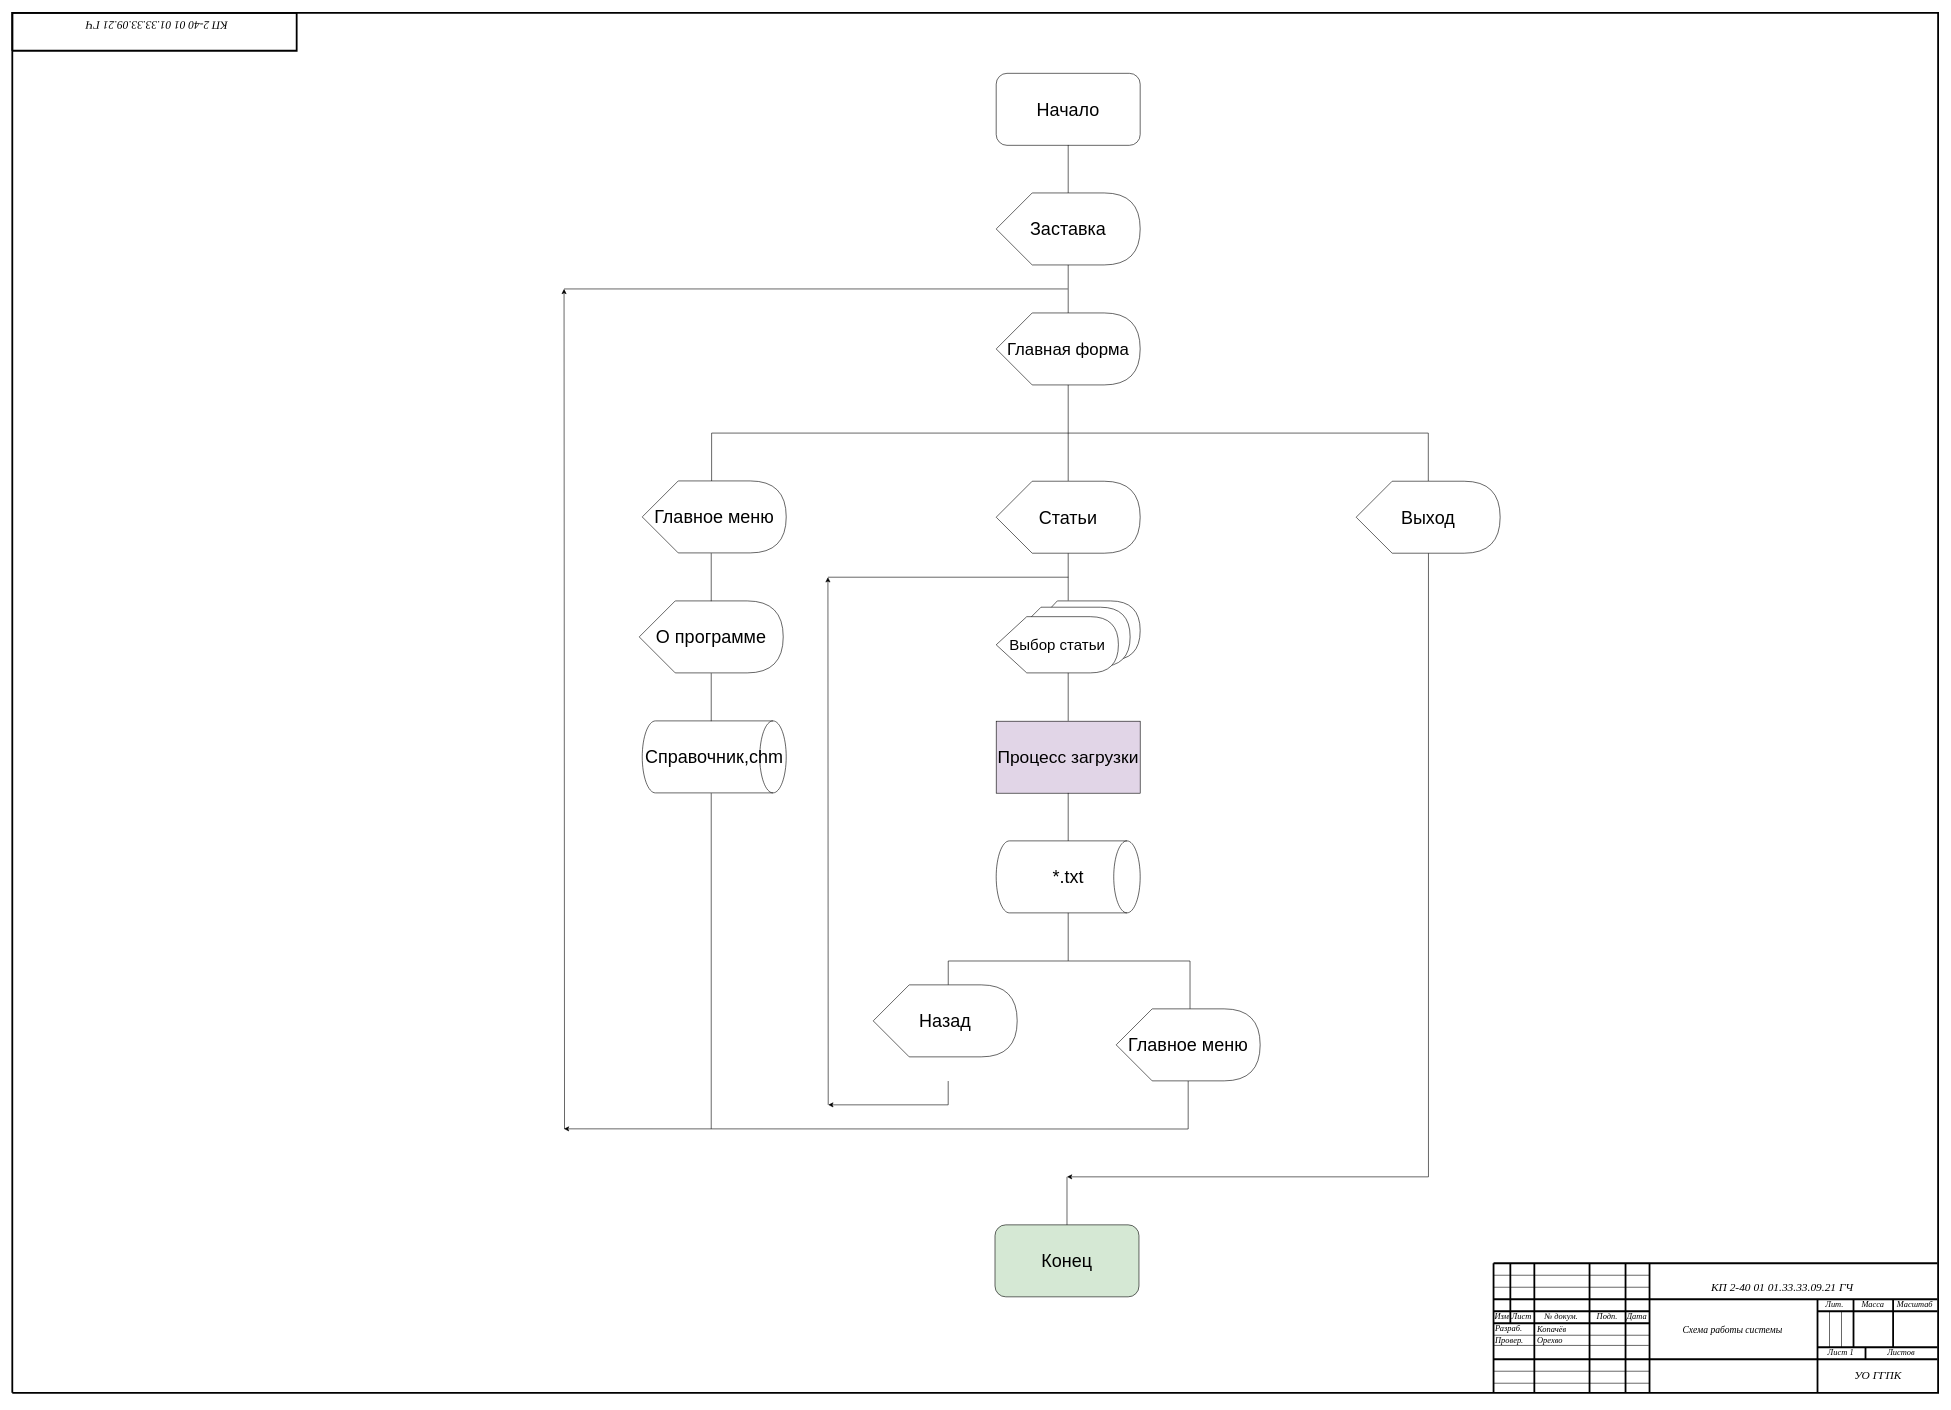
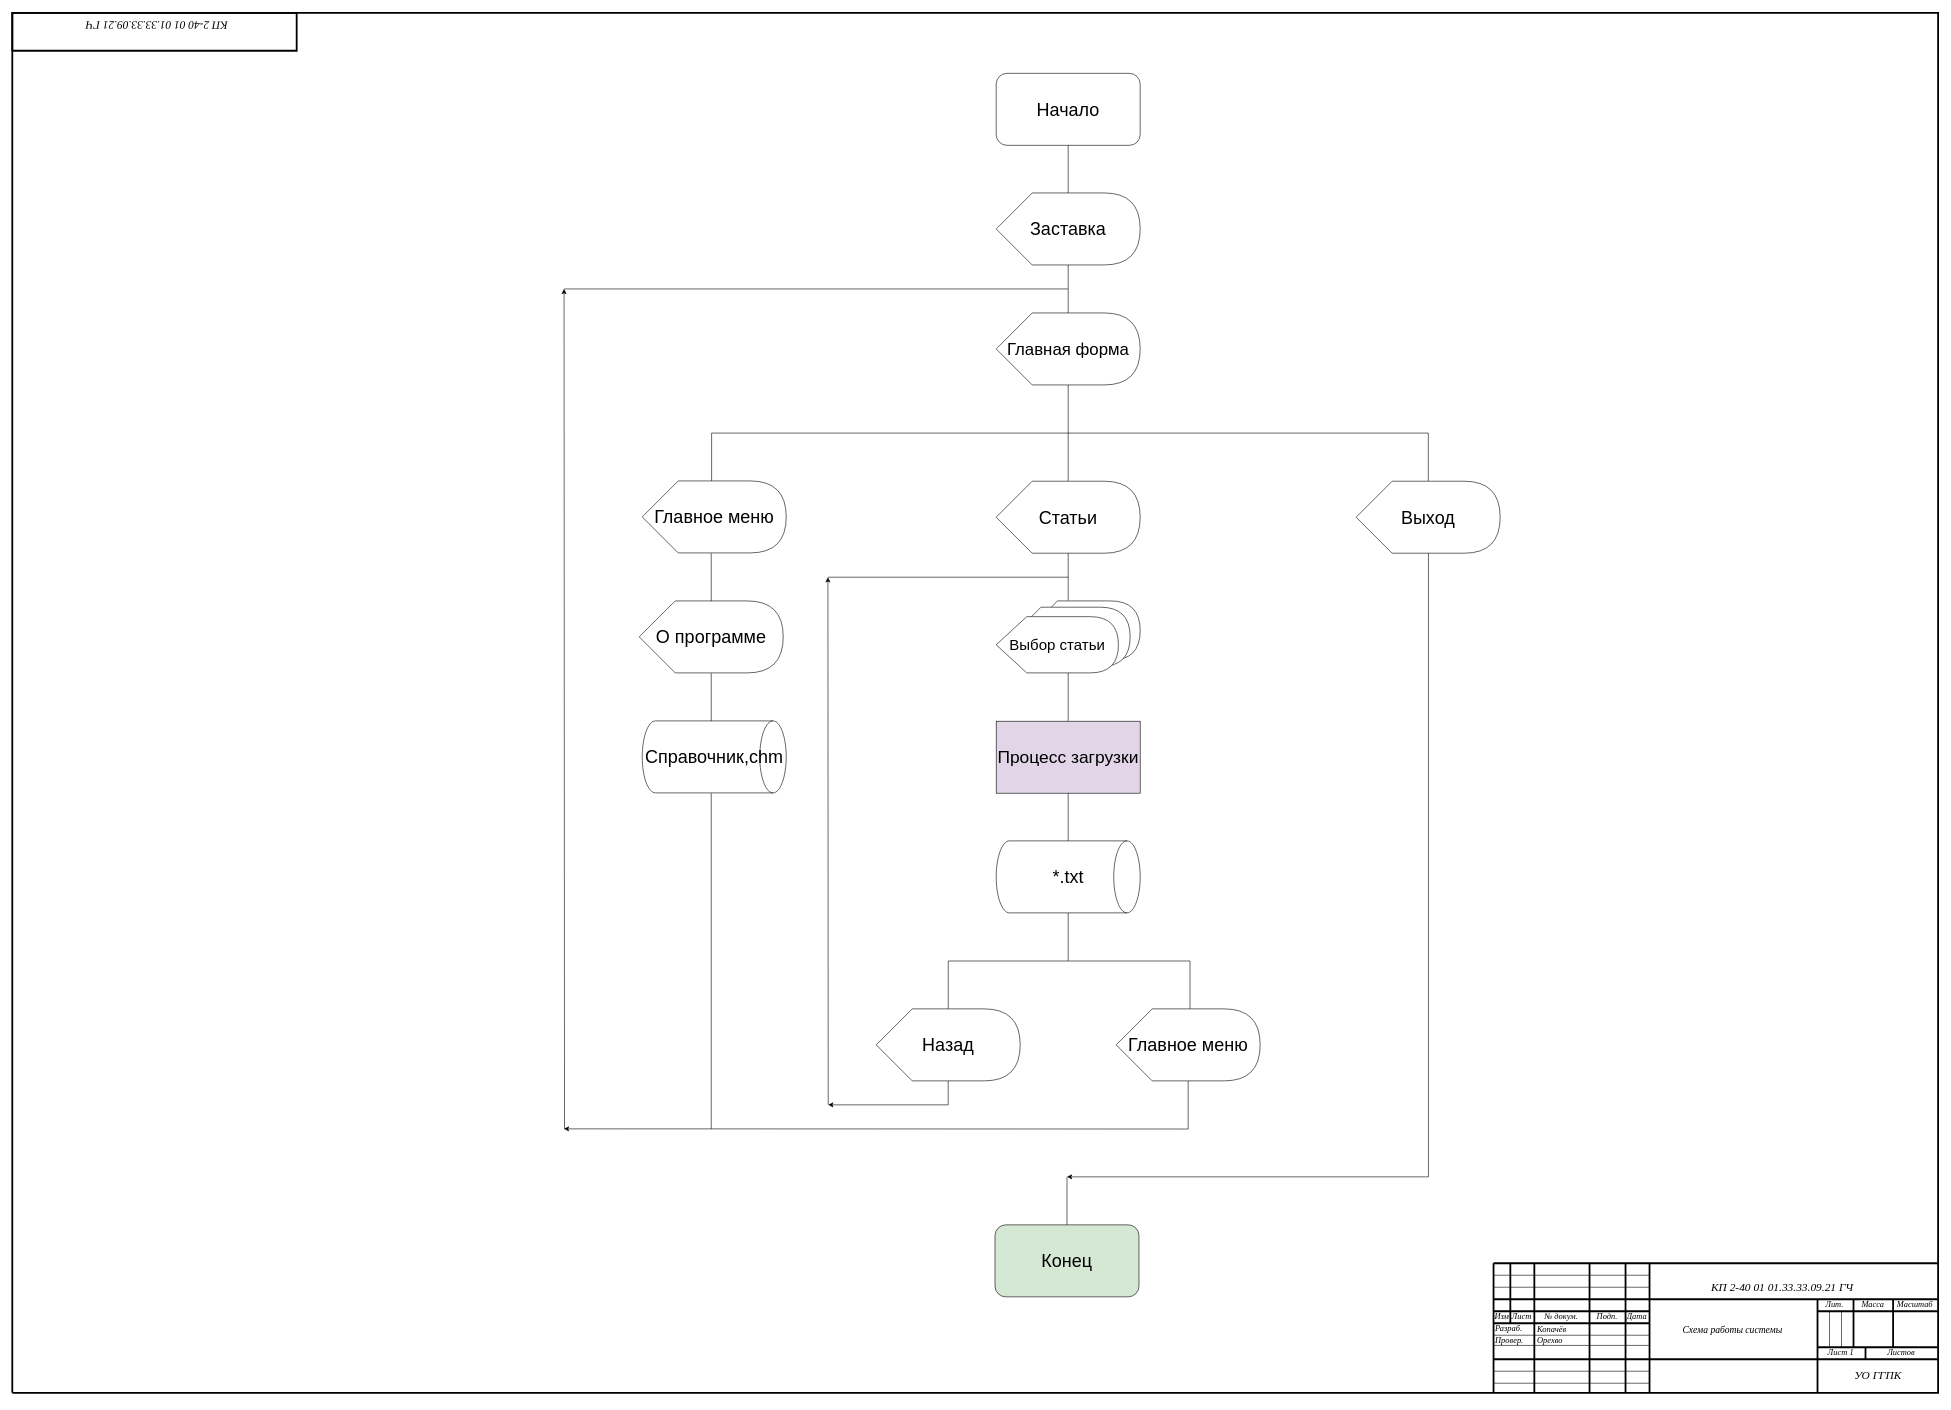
- <mxCell id="85" value="&lt;span style=&quot;font-size: 30px&quot;&gt;Назад&lt;/span&gt;" style="shape=display;whiteSpace=wrap;html=1;strokeWidth=1;" vertex="1" parent="1"><mxGeometry x="1455" y="1641" width="240" height="120" as="geometry" /></mxCell>
+ <mxCell id="85" value="&lt;span style=&quot;font-size: 30px&quot;&gt;Назад&lt;/span&gt;" style="shape=display;whiteSpace=wrap;html=1;strokeWidth=1;" vertex="1" parent="1"><mxGeometry x="1460" y="1681" width="240" height="120" as="geometry" /></mxCell>
